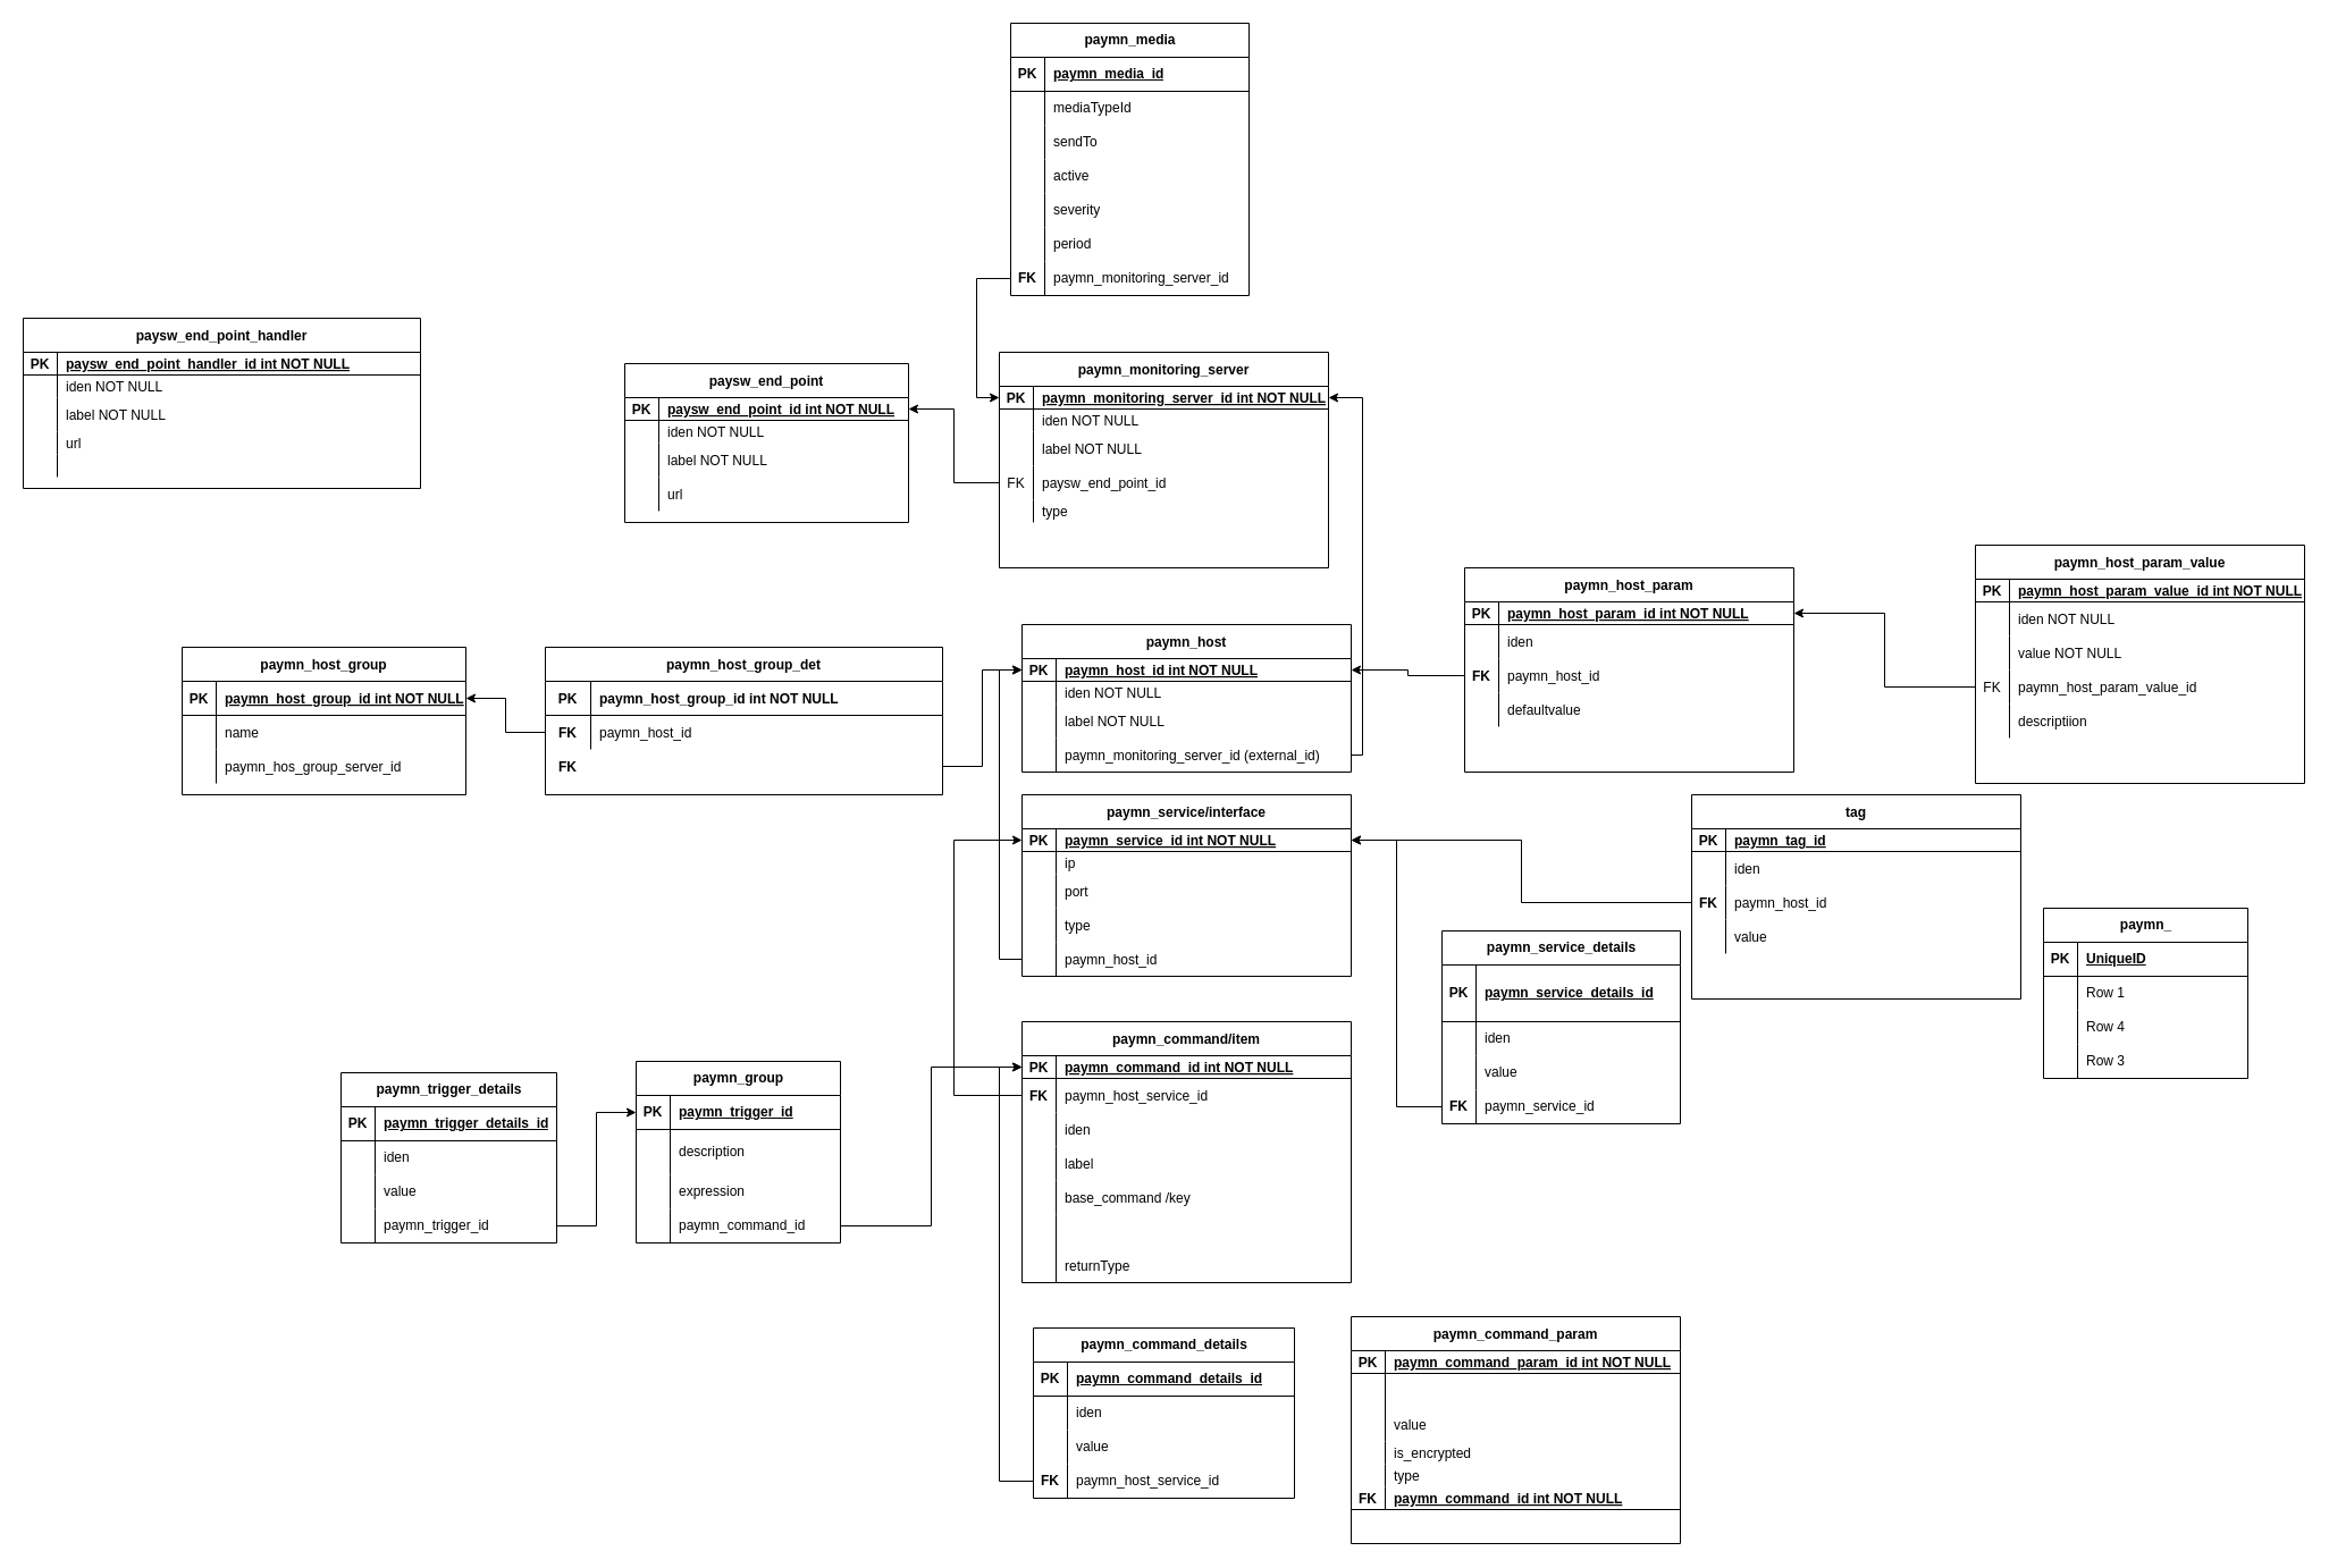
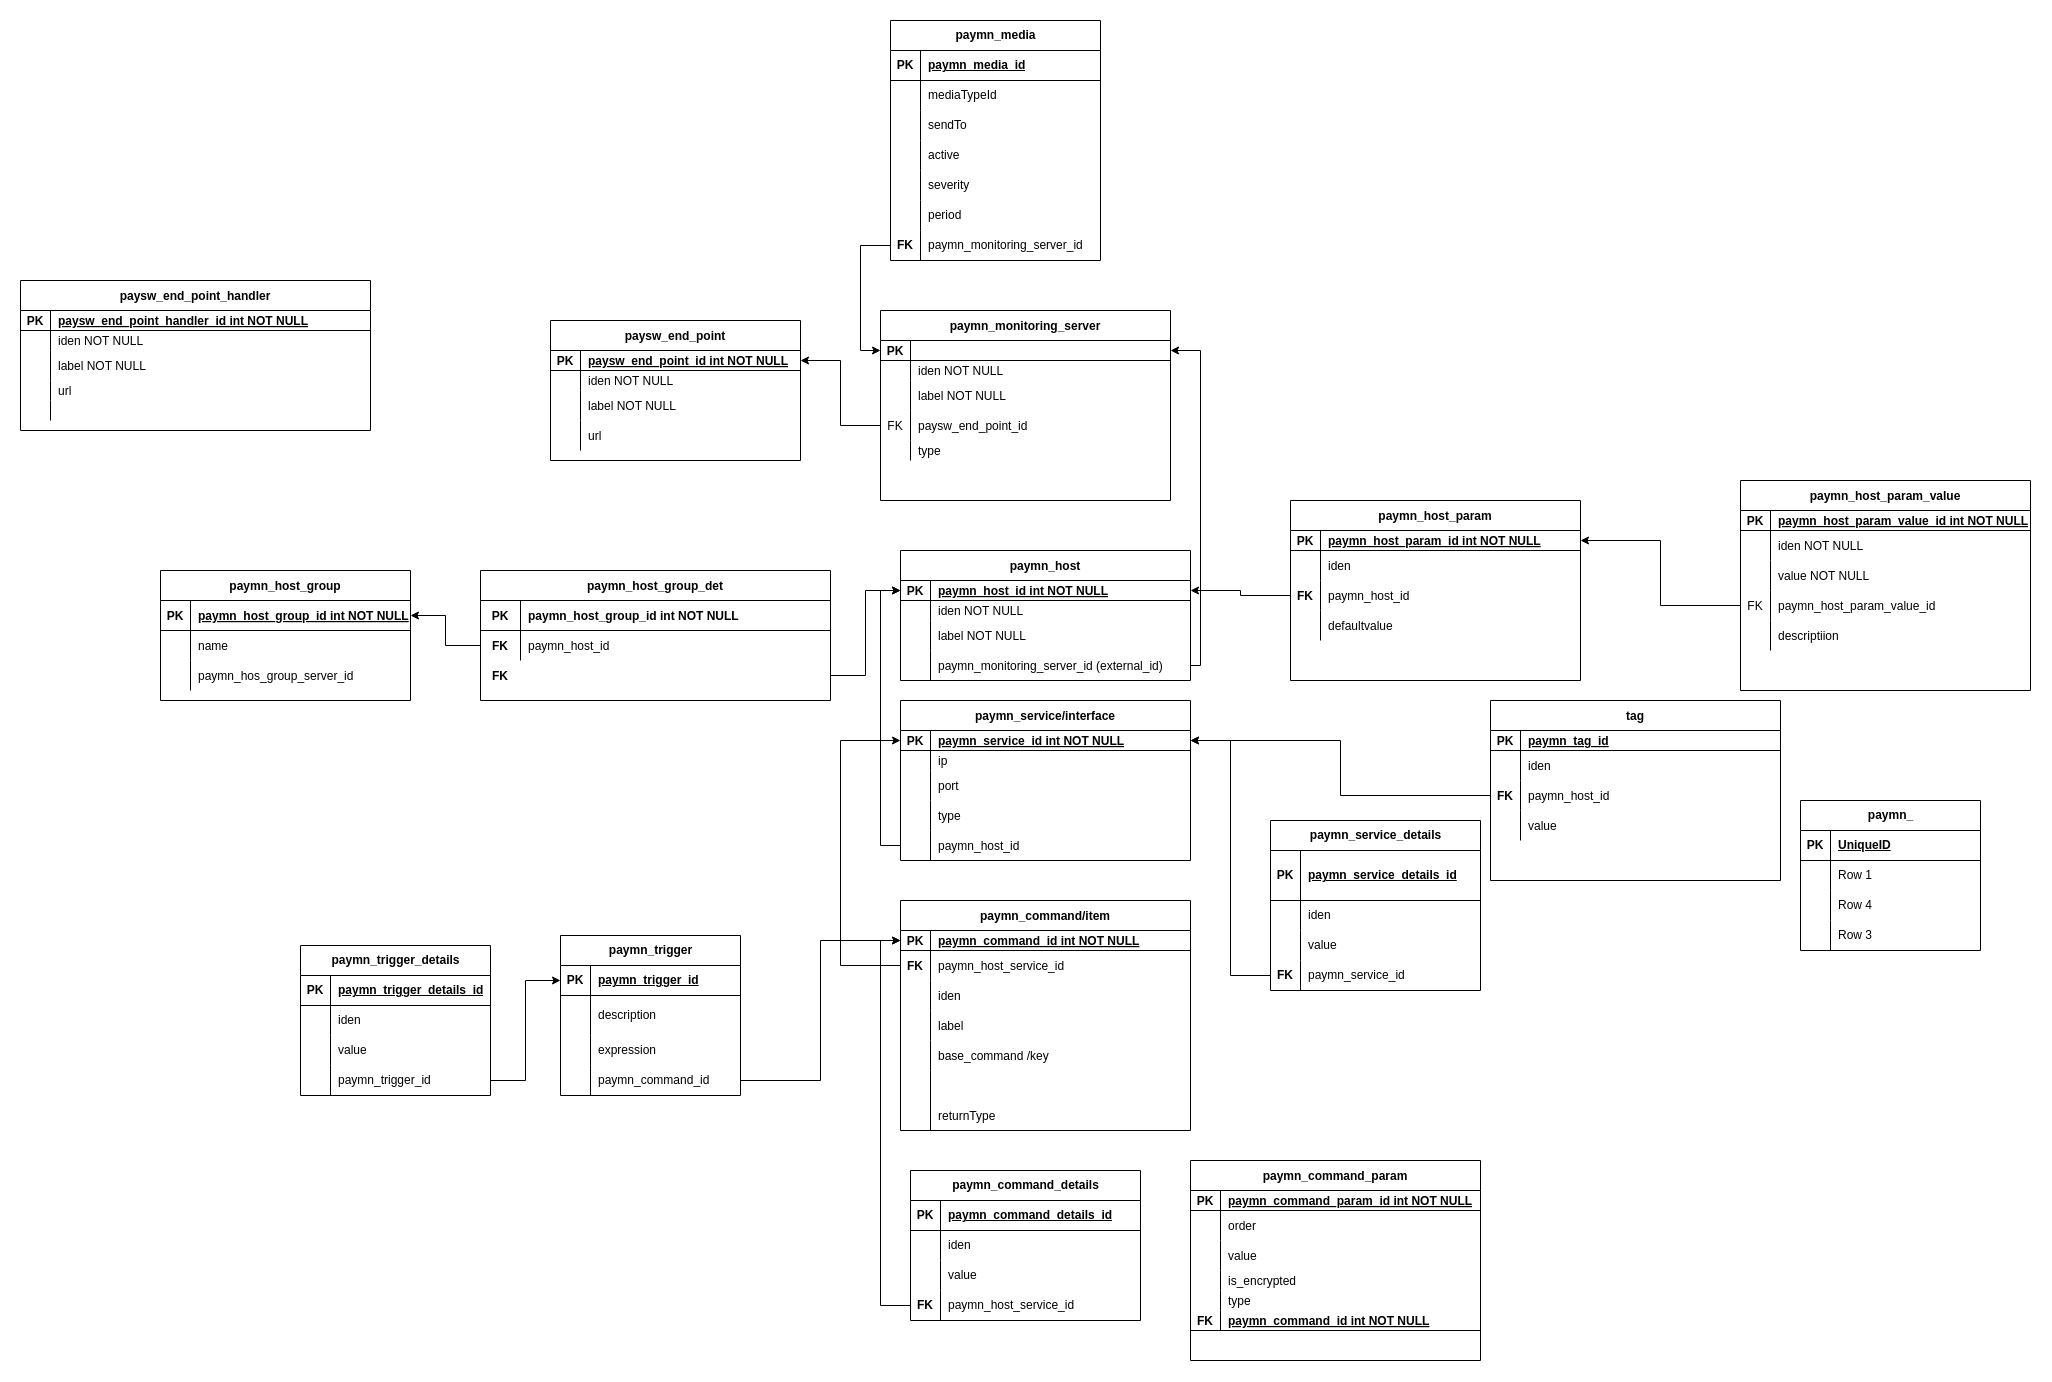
- <mxCell id="86" value="paymn_monitoring_server_id int NOT NULL " style="shape=partialRectangle;overflow=hidden;connectable=0;fillColor=none;top=0;left=0;bottom=0;right=0;align=left;spacingLeft=6;fontStyle=5;" parent="84" vertex="1"><mxGeometry x="30" width="260" height="20" as="geometry"><mxRectangle width="260" height="20" as="alternateBounds" /></mxGeometry></mxCell>
- <mxCell id="221" value="paymn_group" style="shape=table;startSize=30;container=1;collapsible=1;childLayout=tableLayout;fixedRows=1;rowLines=0;fontStyle=1;align=center;resizeLast=1;html=1;" parent="1" vertex="1"><mxGeometry x="560" y="935" width="180" height="160" as="geometry" /></mxCell>
+ <mxCell id="221" value="paymn_trigger" style="shape=table;startSize=30;container=1;collapsible=1;childLayout=tableLayout;fixedRows=1;rowLines=0;fontStyle=1;align=center;resizeLast=1;html=1;" parent="1" vertex="1"><mxGeometry x="560" y="935" width="180" height="160" as="geometry" /></mxCell>
+ <mxCell id="40" value="order" style="shape=partialRectangle;overflow=hidden;connectable=0;fillColor=none;top=0;left=0;bottom=0;right=0;align=left;spacingLeft=6;" parent="38" vertex="1"><mxGeometry x="30" width="260" height="30" as="geometry"><mxRectangle width="260" height="30" as="alternateBounds" /></mxGeometry></mxCell>
